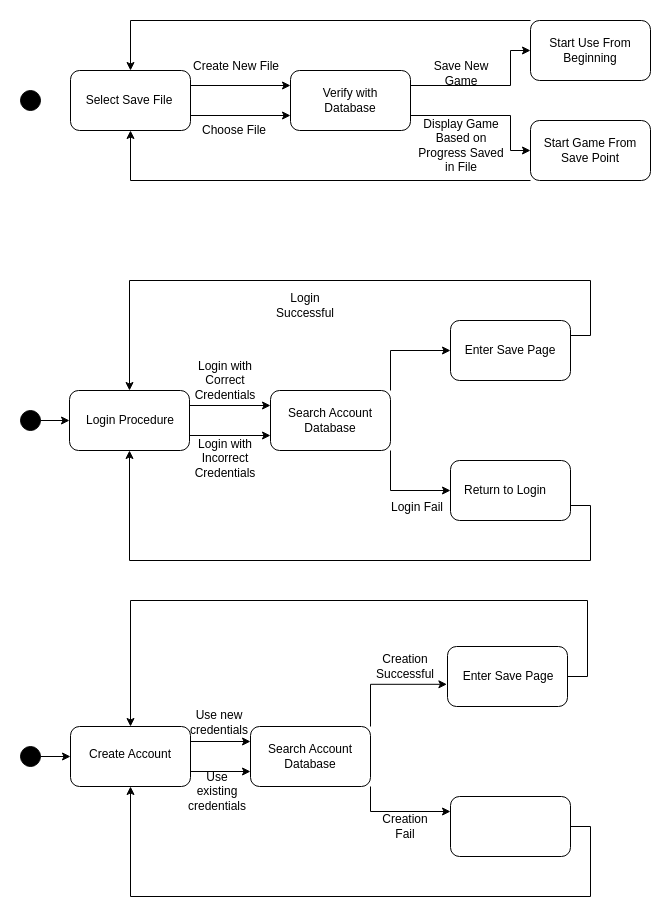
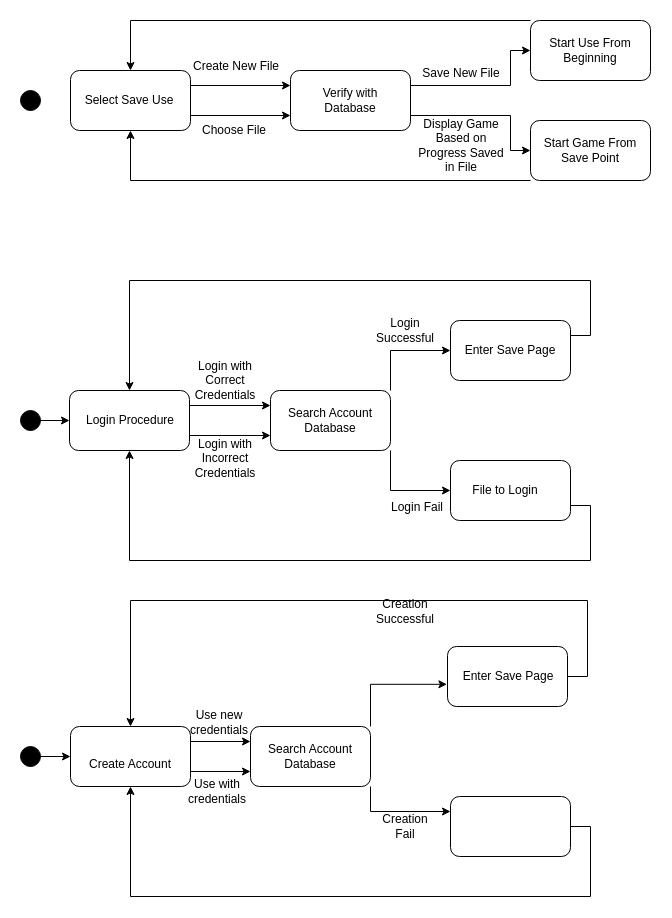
- <mxCell id="56" value="Save New Game" style="text;html=1;strokeColor=none;fillColor=none;align=center;verticalAlign=middle;whiteSpace=wrap;rounded=0;" vertex="1" parent="1"><mxGeometry x="416" y="63" width="90" height="20" as="geometry" /></mxCell>
+ <mxCell id="56" value="Save New File" style="text;html=1;strokeColor=none;fillColor=none;align=center;verticalAlign=middle;whiteSpace=wrap;rounded=0;" vertex="1" parent="1"><mxGeometry x="416" y="63" width="90" height="20" as="geometry" /></mxCell>
- <mxCell id="16" value="Select Save File" style="text;html=1;strokeColor=none;fillColor=none;align=center;verticalAlign=middle;whiteSpace=wrap;rounded=0;" vertex="1" parent="1"><mxGeometry x="79" y="90" width="100" height="20" as="geometry" /></mxCell>
+ <mxCell id="16" value="Select Save Use" style="text;html=1;strokeColor=none;fillColor=none;align=center;verticalAlign=middle;whiteSpace=wrap;rounded=0;" vertex="1" parent="1"><mxGeometry x="79" y="90" width="100" height="20" as="geometry" /></mxCell>
- <mxCell id="29" value="Login Successful" style="text;html=1;strokeColor=none;fillColor=none;align=center;verticalAlign=middle;whiteSpace=wrap;rounded=0;" vertex="1" parent="1"><mxGeometry x="270" y="295" width="70" height="20" as="geometry" /></mxCell>
+ <mxCell id="29" value="Login Successful" style="text;html=1;strokeColor=none;fillColor=none;align=center;verticalAlign=middle;whiteSpace=wrap;rounded=0;" vertex="1" parent="1"><mxGeometry x="370" y="320" width="70" height="20" as="geometry" /></mxCell>
- <mxCell id="26" value="Return to Login" style="text;html=1;strokeColor=none;fillColor=none;align=center;verticalAlign=middle;whiteSpace=wrap;rounded=0;" vertex="1" parent="1"><mxGeometry x="460" y="480" width="90" height="20" as="geometry" /></mxCell>
+ <mxCell id="26" value="File to Login" style="text;html=1;strokeColor=none;fillColor=none;align=center;verticalAlign=middle;whiteSpace=wrap;rounded=0;" vertex="1" parent="1"><mxGeometry x="460" y="480" width="90" height="20" as="geometry" /></mxCell>
- <mxCell id="42" value="Creation Successful" style="text;html=1;strokeColor=none;fillColor=none;align=center;verticalAlign=middle;whiteSpace=wrap;rounded=0;" vertex="1" parent="1"><mxGeometry x="370" y="656" width="70" height="20" as="geometry" /></mxCell>
+ <mxCell id="42" value="Creation Successful" style="text;html=1;strokeColor=none;fillColor=none;align=center;verticalAlign=middle;whiteSpace=wrap;rounded=0;" vertex="1" parent="1"><mxGeometry x="370" y="601" width="70" height="20" as="geometry" /></mxCell>
- <mxCell id="31" value="Create Account" style="text;html=1;strokeColor=none;fillColor=none;align=center;verticalAlign=middle;whiteSpace=wrap;rounded=0;" vertex="1" parent="1"><mxGeometry x="80" y="744" width="100" height="20" as="geometry" /></mxCell>
+ <mxCell id="31" value="Create Account" style="text;html=1;strokeColor=none;fillColor=none;align=center;verticalAlign=middle;whiteSpace=wrap;rounded=0;" vertex="1" parent="1"><mxGeometry x="80" y="754" width="100" height="20" as="geometry" /></mxCell>
- <mxCell id="41" value="Use existing credentials" style="text;html=1;strokeColor=none;fillColor=none;align=center;verticalAlign=middle;whiteSpace=wrap;rounded=0;" vertex="1" parent="1"><mxGeometry x="197" y="781" width="40" height="20" as="geometry" /></mxCell>
+ <mxCell id="41" value="Use with credentials" style="text;html=1;strokeColor=none;fillColor=none;align=center;verticalAlign=middle;whiteSpace=wrap;rounded=0;" vertex="1" parent="1"><mxGeometry x="197" y="781" width="40" height="20" as="geometry" /></mxCell>
